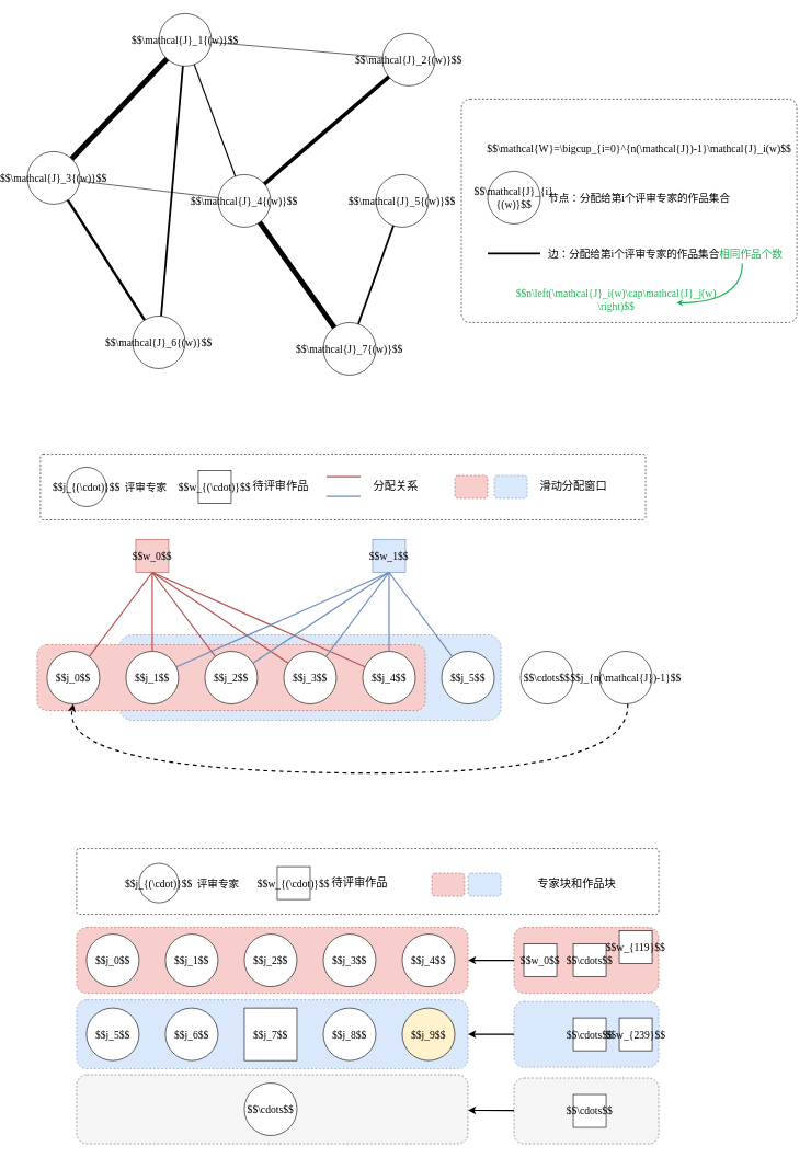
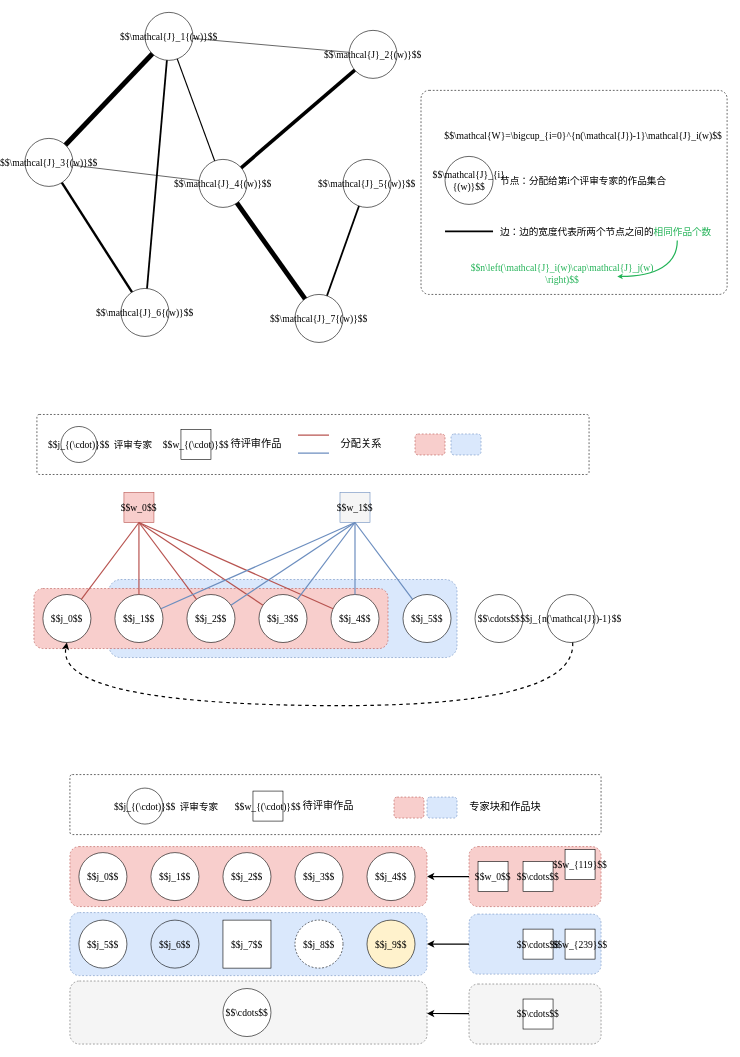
- <mxCell id="26" value="边：分配给第i个评审专家的作品集合&lt;font color=&quot;#24b358&quot;&gt;相同作品个数&lt;/font&gt;" style="text;html=1;align=left;verticalAlign=middle;resizable=0;points=[];autosize=1;strokeColor=none;fillColor=none;fontSize=16;fontFamily=STKAITI;fontStyle=0" parent="1" vertex="1"><mxGeometry x="810" y="370" width="380" height="30" as="geometry" /></mxCell>
+ <mxCell id="26" value="边：边的宽度代表所两个节点之间的&lt;font color=&quot;#24b358&quot;&gt;相同作品个数&lt;/font&gt;" style="text;html=1;align=left;verticalAlign=middle;resizable=0;points=[];autosize=1;strokeColor=none;fillColor=none;fontSize=16;fontFamily=STKAITI;fontStyle=0" parent="1" vertex="1"><mxGeometry x="810" y="370" width="380" height="30" as="geometry" /></mxCell>
- <mxCell id="56" value="滑动分配窗口" style="text;html=1;align=center;verticalAlign=middle;resizable=0;points=[];autosize=1;strokeColor=none;fillColor=none;fontSize=17;fontFamily=STKAITI;fontColor=#000000;" vertex="1" parent="1"><mxGeometry x="785" y="725" width="130" height="30" as="geometry" /></mxCell>
- <mxCell id="38" value="$$w_1$$" style="whiteSpace=wrap;html=1;aspect=fixed;strokeWidth=1;fontSize=16;fillColor=#dae8fc;strokeColor=#6c8ebf;fontFamily=STKAITI;fontStyle=0" vertex="1" parent="1"><mxGeometry x="545" y="820" width="50" height="50" as="geometry" /></mxCell>
+ <mxCell id="38" value="$$w_1$$" style="whiteSpace=wrap;html=1;aspect=fixed;strokeWidth=1;fontSize=16;fillColor=#f5f5f5;strokeColor=#6c8ebf;fontFamily=STKAITI;fontStyle=0;" vertex="1" parent="1"><mxGeometry x="545" y="820" width="50" height="50" as="geometry" /></mxCell>
- <mxCell id="93" value="专家块和作品块" style="text;html=1;align=center;verticalAlign=middle;resizable=0;points=[];autosize=1;strokeColor=none;fillColor=none;fontSize=17;fontFamily=STKAITI;fontColor=#000000;" vertex="1" parent="1"><mxGeometry x="785" y="1330" width="140" height="30" as="geometry" /></mxCell>
+ <mxCell id="93" value="专家块和作品块" style="text;html=1;align=center;verticalAlign=middle;resizable=0;points=[];autosize=1;strokeColor=none;fillColor=none;fontSize=17;fontFamily=STKAITI;fontColor=#000000;" vertex="1" parent="1"><mxGeometry x="750" y="1330" width="140" height="30" as="geometry" /></mxCell>
- <mxCell id="68" value="$$j_6$$" style="ellipse;whiteSpace=wrap;html=1;aspect=fixed;fontSize=16;fontFamily=STKAITI;fontStyle=0" vertex="1" parent="1"><mxGeometry x="230" y="1532.5" width="80" height="80" as="geometry" /></mxCell>
+ <mxCell id="68" value="$$j_6$$" style="ellipse;whiteSpace=wrap;html=1;aspect=fixed;fontSize=16;fontFamily=STKAITI;fontStyle=0;fillColor=#dae8fc;" vertex="1" parent="1"><mxGeometry x="230" y="1532.5" width="80" height="80" as="geometry" /></mxCell>
- <mxCell id="70" value="$$j_8$$" style="ellipse;whiteSpace=wrap;html=1;aspect=fixed;fontSize=16;fontFamily=STKAITI;fontStyle=0" vertex="1" parent="1"><mxGeometry x="470" y="1532.5" width="80" height="80" as="geometry" /></mxCell>
+ <mxCell id="70" value="$$j_8$$" style="ellipse;whiteSpace=wrap;html=1;aspect=fixed;fontSize=16;fontFamily=STKAITI;fontStyle=0;dashed=1;" vertex="1" parent="1"><mxGeometry x="470" y="1532.5" width="80" height="80" as="geometry" /></mxCell>
